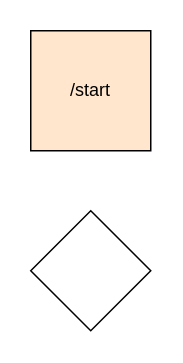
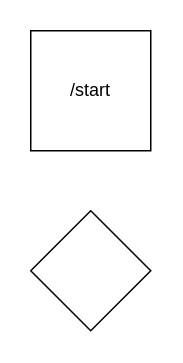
- <mxCell id="2" value="/start" style="whiteSpace=wrap;html=1;aspect=fixed;fillColor=#ffe6cc;" vertex="1" parent="1"><mxGeometry x="20" y="20" width="80" height="80" as="geometry" /></mxCell>
+ <mxCell id="2" value="/start" style="whiteSpace=wrap;html=1;aspect=fixed;" vertex="1" parent="1"><mxGeometry x="20" y="20" width="80" height="80" as="geometry" /></mxCell>
